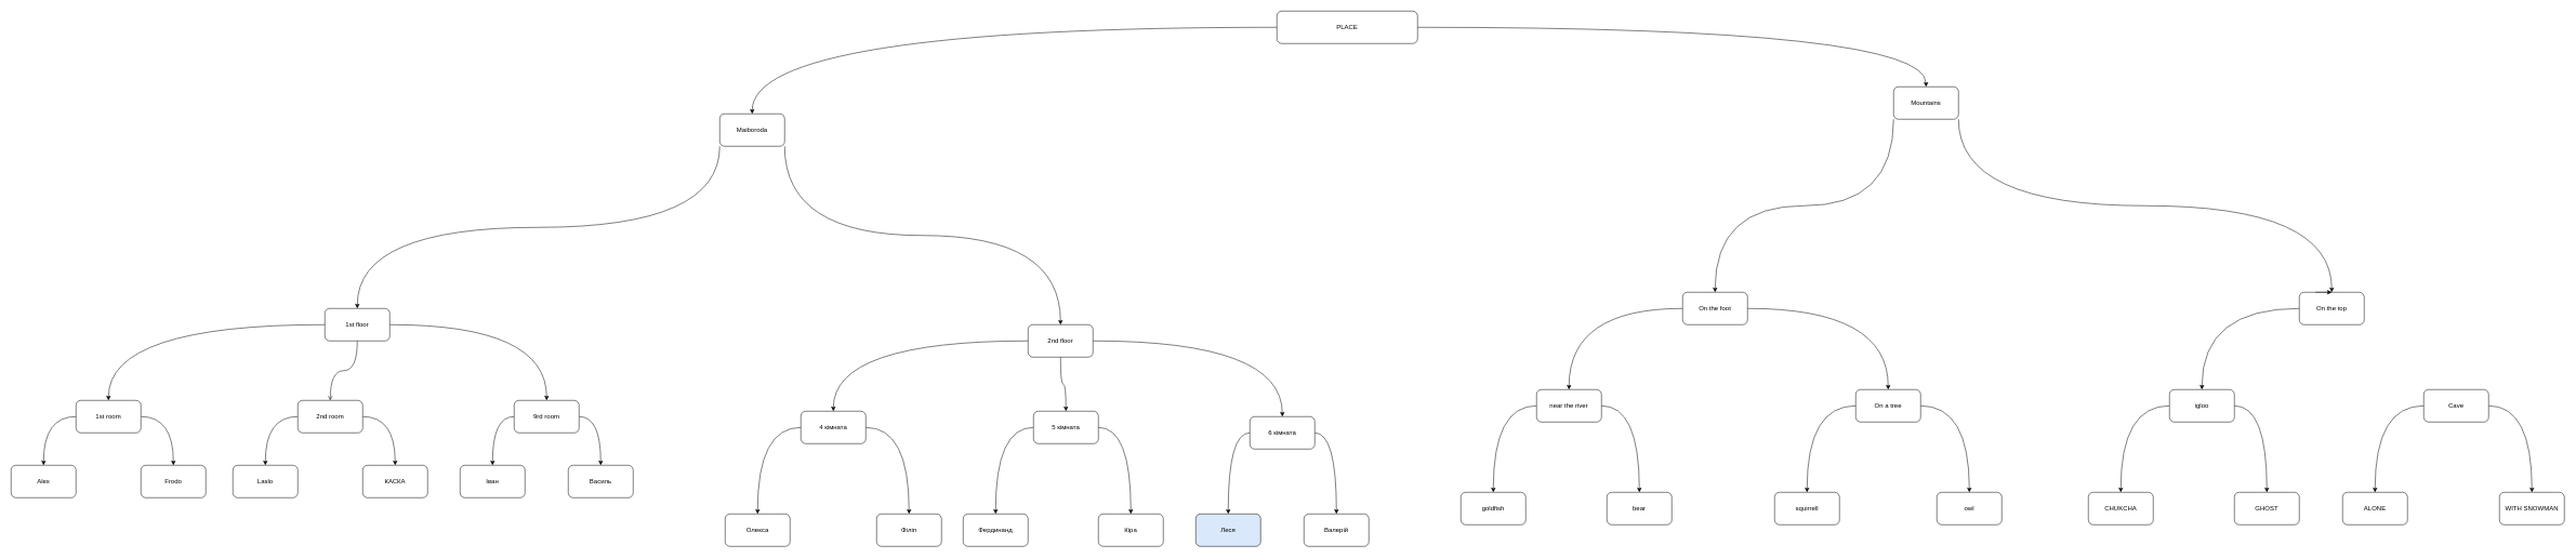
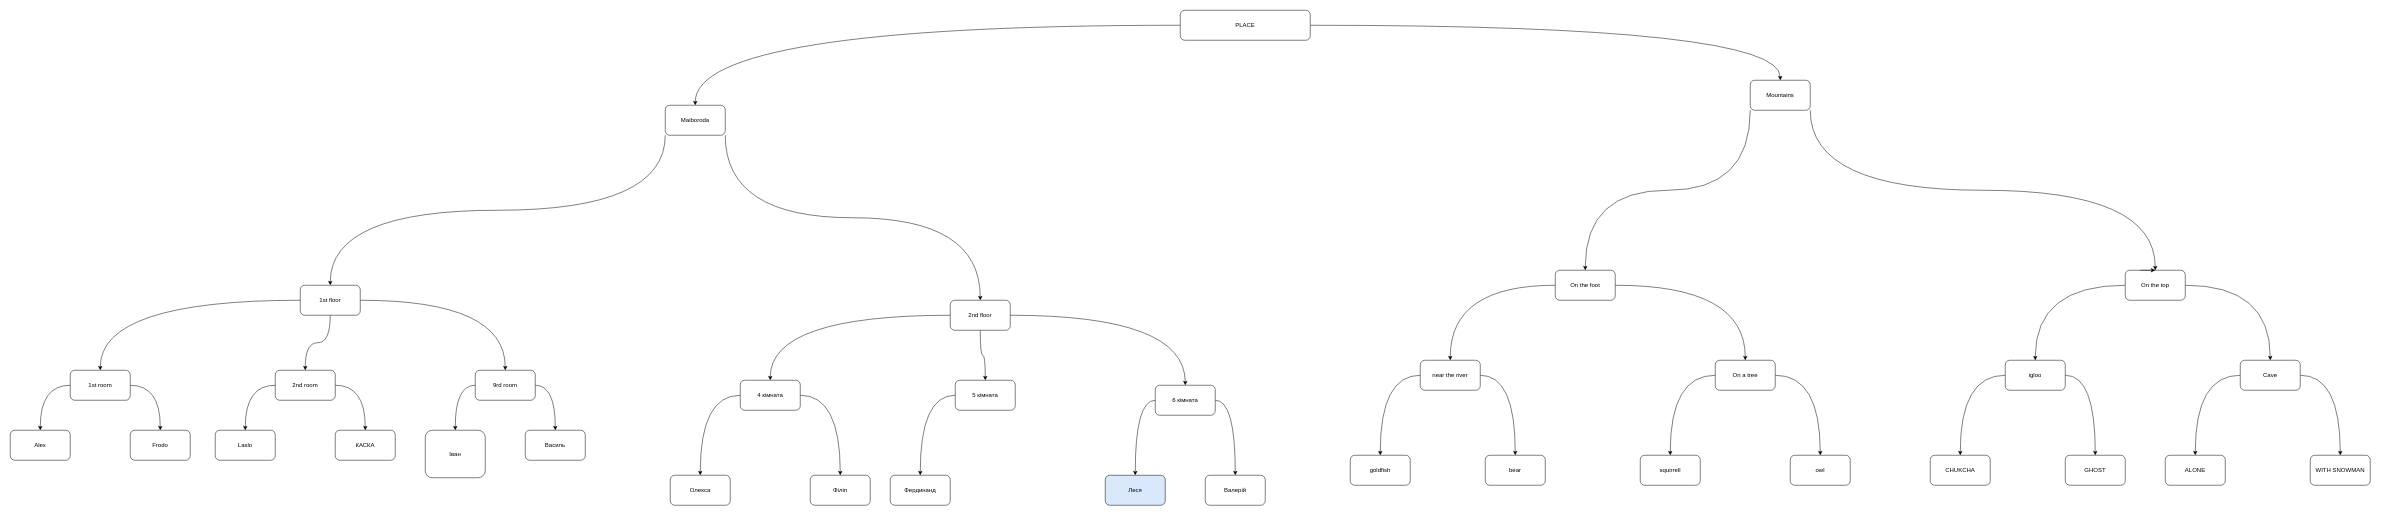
+ <mxCell id="23" style="edgeStyle=orthogonalEdgeStyle;curved=1;rounded=0;orthogonalLoop=1;jettySize=auto;html=1;exitX=1;exitY=0.5;exitDx=0;exitDy=0;entryX=0.5;entryY=0;entryDx=0;entryDy=0;" parent="1" source="24" target="27" edge="1"><mxGeometry relative="1" as="geometry" /></mxCell>
- <mxCell id="12" style="edgeStyle=orthogonalEdgeStyle;curved=1;rounded=0;orthogonalLoop=1;jettySize=auto;html=1;exitX=0.5;exitY=1;exitDx=0;exitDy=0;entryX=0.5;entryY=0;entryDx=0;entryDy=0;endArrow=open;" parent="1" source="14" target="42" edge="1"><mxGeometry relative="1" as="geometry" /></mxCell>
+ <mxCell id="12" style="edgeStyle=orthogonalEdgeStyle;curved=1;rounded=0;orthogonalLoop=1;jettySize=auto;html=1;exitX=0.5;exitY=1;exitDx=0;exitDy=0;entryX=0.5;entryY=0;entryDx=0;entryDy=0;" parent="1" source="14" target="42" edge="1"><mxGeometry relative="1" as="geometry" /></mxCell>
- <mxCell id="60" value="Іван" style="rounded=1;whiteSpace=wrap;html=1;" vertex="1" parent="1"><mxGeometry x="850" y="860" width="120" height="60" as="geometry" /></mxCell>
+ <mxCell id="60" value="Іван" style="rounded=1;whiteSpace=wrap;html=1;" vertex="1" parent="1"><mxGeometry x="850" y="860" width="120" height="95" as="geometry" /></mxCell>
- <mxCell id="50" style="edgeStyle=orthogonalEdgeStyle;curved=1;rounded=0;orthogonalLoop=1;jettySize=auto;html=1;exitX=1;exitY=0.5;exitDx=0;exitDy=0;entryX=0.5;entryY=0;entryDx=0;entryDy=0;" edge="1" parent="1" source="52" target="65"><mxGeometry relative="1" as="geometry" /></mxCell>
- <mxCell id="65" value="Кіра" style="rounded=1;whiteSpace=wrap;html=1;" vertex="1" parent="1"><mxGeometry x="2030" y="950" width="120" height="60" as="geometry" /></mxCell>
